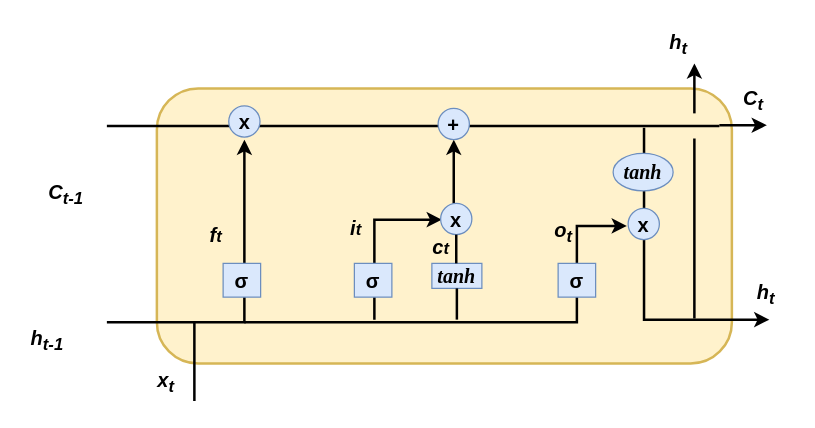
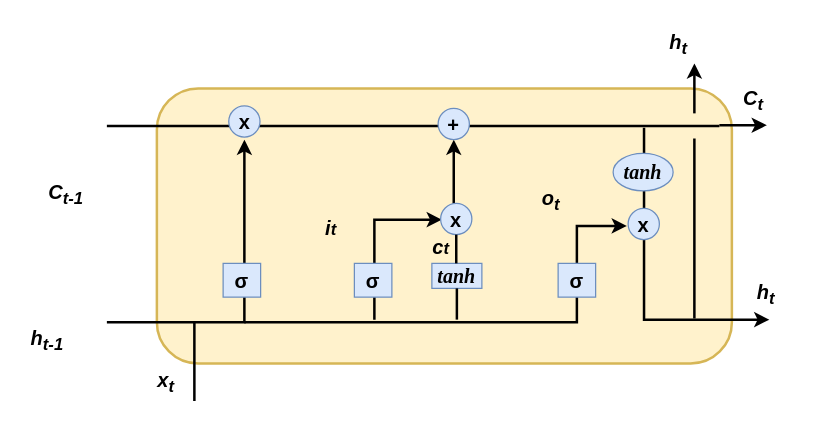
- <mxCell id="27" value="&lt;b&gt;&lt;sub&gt;&lt;i&gt;&lt;span style=&quot;font-size: 16px&quot;&gt;i&lt;/span&gt;t&lt;/i&gt;&lt;/sub&gt;&lt;/b&gt;" style="text;html=1;strokeColor=none;fillColor=none;align=center;verticalAlign=middle;whiteSpace=wrap;rounded=0;shadow=0;glass=0;sketch=0;fontSize=16;" vertex="1" parent="1"><mxGeometry x="267" y="165" width="35" height="30" as="geometry" /></mxCell>
+ <mxCell id="27" value="&lt;b&gt;&lt;sub&gt;&lt;i&gt;&lt;span style=&quot;font-size: 16px&quot;&gt;i&lt;/span&gt;t&lt;/i&gt;&lt;/sub&gt;&lt;/b&gt;" style="text;html=1;strokeColor=none;fillColor=none;align=center;verticalAlign=middle;whiteSpace=wrap;rounded=0;shadow=0;glass=0;sketch=0;fontSize=16;" vertex="1" parent="1"><mxGeometry x="247" y="165" width="35" height="30" as="geometry" /></mxCell>
- <mxCell id="26" value="&lt;b&gt;&lt;sub&gt;&lt;i&gt;&lt;span style=&quot;font-size: 16px&quot;&gt;f&lt;/span&gt;t&lt;/i&gt;&lt;/sub&gt;&lt;/b&gt;" style="text;html=1;strokeColor=none;fillColor=none;align=center;verticalAlign=middle;whiteSpace=wrap;rounded=0;shadow=0;glass=0;sketch=0;fontSize=16;" vertex="1" parent="1"><mxGeometry x="155" y="170" width="35" height="30" as="geometry" /></mxCell>
- <mxCell id="29" value="&lt;b&gt;&lt;i&gt;o&lt;sub&gt;t&lt;/sub&gt;&lt;/i&gt;&lt;/b&gt;" style="text;html=1;strokeColor=none;fillColor=none;align=center;verticalAlign=middle;whiteSpace=wrap;rounded=0;shadow=0;glass=0;sketch=0;fontSize=16;" vertex="1" parent="1"><mxGeometry x="433" y="170" width="35" height="30" as="geometry" /></mxCell>
+ <mxCell id="29" value="&lt;b&gt;&lt;i&gt;o&lt;sub&gt;t&lt;/sub&gt;&lt;/i&gt;&lt;/b&gt;" style="text;html=1;strokeColor=none;fillColor=none;align=center;verticalAlign=middle;whiteSpace=wrap;rounded=0;shadow=0;glass=0;sketch=0;fontSize=16;" vertex="1" parent="1"><mxGeometry x="423" y="145" width="35" height="30" as="geometry" /></mxCell>
